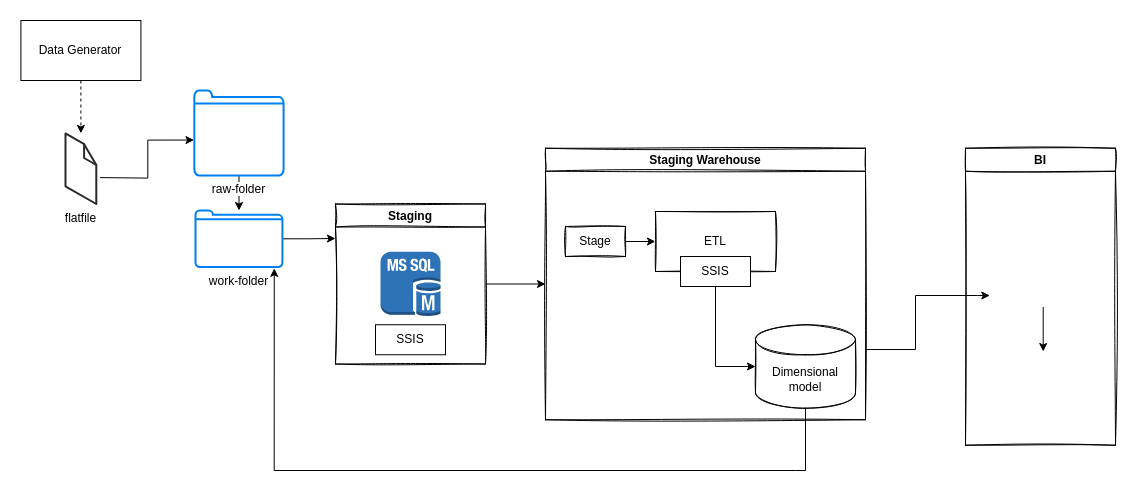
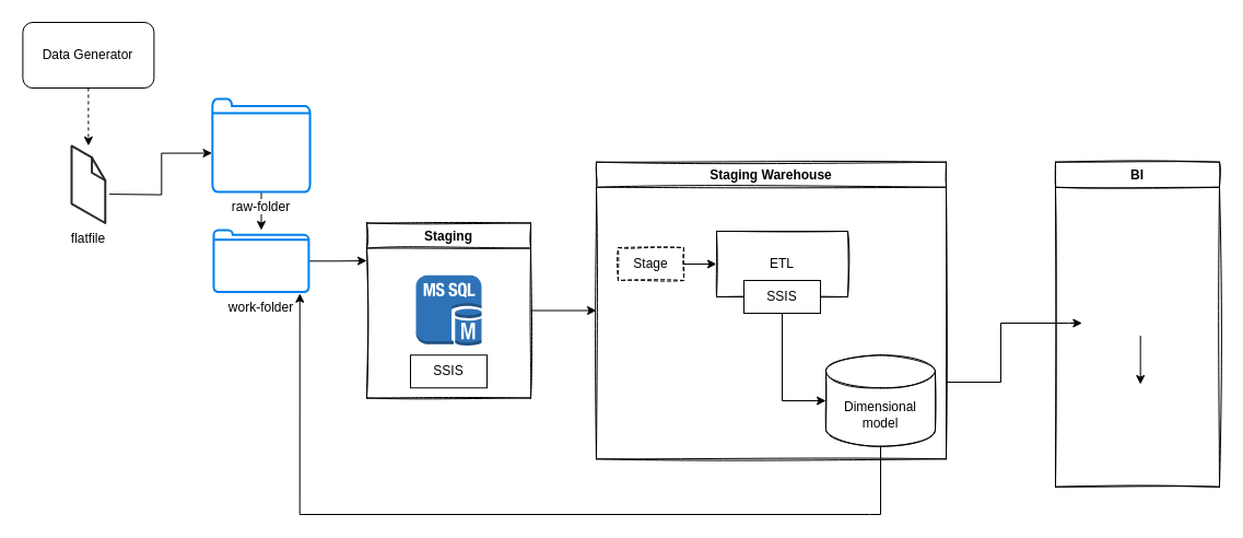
- <mxCell id="27" value="Data Generator" style="whiteSpace=wrap;html=1;rounded=0;" vertex="1" parent="1"><mxGeometry x="20.4" y="20" width="120" height="60" as="geometry" /></mxCell>
+ <mxCell id="27" value="Data Generator" style="rounded=1;whiteSpace=wrap;html=1;" vertex="1" parent="1"><mxGeometry x="20.4" y="20" width="120" height="60" as="geometry" /></mxCell>
- <mxCell id="15" value="Stage" style="rounded=0;whiteSpace=wrap;html=1;glass=0;sketch=1;" parent="13" vertex="1"><mxGeometry x="20" y="78.25" width="60" height="30" as="geometry" /></mxCell>
+ <mxCell id="15" value="Stage" style="rounded=0;whiteSpace=wrap;html=1;glass=0;sketch=1;dashed=1;" parent="13" vertex="1"><mxGeometry x="20" y="78.25" width="60" height="30" as="geometry" /></mxCell>
